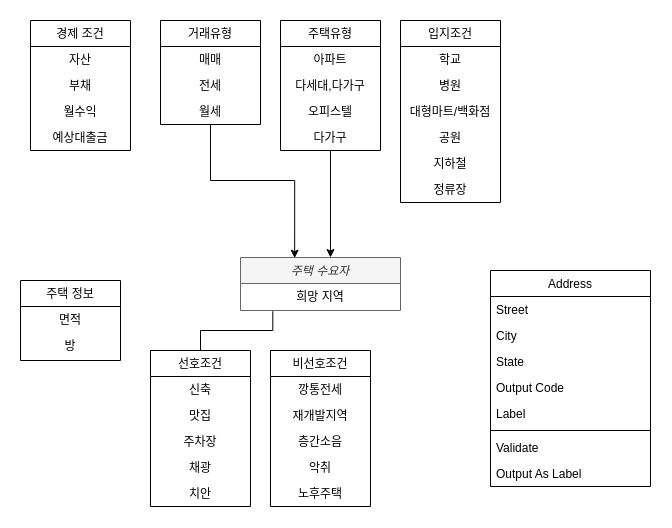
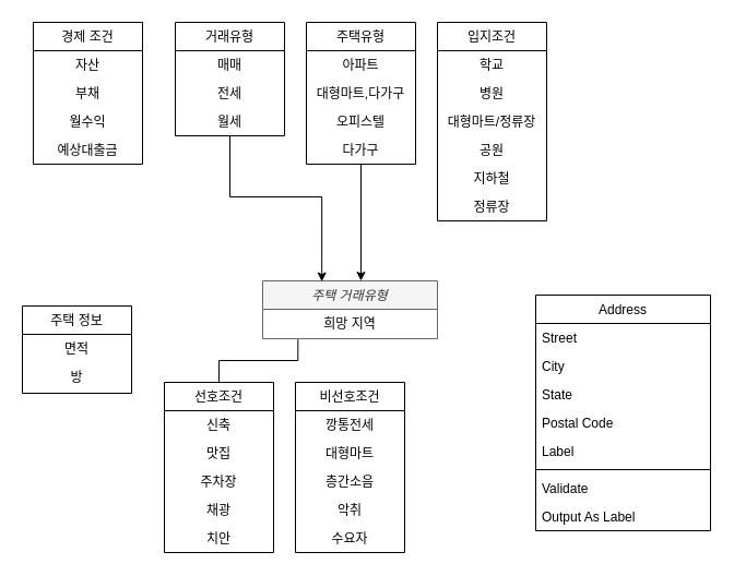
- <mxCell id="32" value="다세대,다가구" style="text;align=center;verticalAlign=top;spacingLeft=4;spacingRight=4;overflow=hidden;rotatable=0;points=[[0,0.5],[1,0.5]];portConstraint=eastwest;" vertex="1" parent="30"><mxGeometry y="52" width="100" height="26" as="geometry" /></mxCell>
+ <mxCell id="32" value="대형마트,다가구" style="text;align=center;verticalAlign=top;spacingLeft=4;spacingRight=4;overflow=hidden;rotatable=0;points=[[0,0.5],[1,0.5]];portConstraint=eastwest;" vertex="1" parent="30"><mxGeometry y="52" width="100" height="26" as="geometry" /></mxCell>
- <mxCell id="38" value="대형마트/백화점" style="text;align=center;verticalAlign=top;spacingLeft=4;spacingRight=4;overflow=hidden;rotatable=0;points=[[0,0.5],[1,0.5]];portConstraint=eastwest;" vertex="1" parent="35"><mxGeometry y="78" width="100" height="26" as="geometry" /></mxCell>
+ <mxCell id="38" value="대형마트/정류장" style="text;align=center;verticalAlign=top;spacingLeft=4;spacingRight=4;overflow=hidden;rotatable=0;points=[[0,0.5],[1,0.5]];portConstraint=eastwest;" vertex="1" parent="35"><mxGeometry y="78" width="100" height="26" as="geometry" /></mxCell>
- <mxCell id="2" value="주택 수요자" style="swimlane;fontStyle=2;align=center;verticalAlign=top;childLayout=stackLayout;horizontal=1;startSize=26;horizontalStack=0;resizeParent=1;resizeLast=0;collapsible=1;marginBottom=0;rounded=0;shadow=0;strokeWidth=1;fillColor=#f5f5f5;fontColor=#333333;strokeColor=#666666;" parent="1" vertex="1"><mxGeometry x="240" y="257" width="160" height="53" as="geometry"><mxRectangle x="230" y="140" width="160" height="26" as="alternateBounds" /></mxGeometry></mxCell>
+ <mxCell id="2" value="주택 거래유형" style="swimlane;fontStyle=2;align=center;verticalAlign=top;childLayout=stackLayout;horizontal=1;startSize=26;horizontalStack=0;resizeParent=1;resizeLast=0;collapsible=1;marginBottom=0;rounded=0;shadow=0;strokeWidth=1;fillColor=#f5f5f5;fontColor=#333333;strokeColor=#666666;" parent="1" vertex="1"><mxGeometry x="240" y="257" width="160" height="53" as="geometry"><mxRectangle x="230" y="140" width="160" height="26" as="alternateBounds" /></mxGeometry></mxCell>
- <mxCell id="18" value="Output Code" style="text;align=left;verticalAlign=top;spacingLeft=4;spacingRight=4;overflow=hidden;rotatable=0;points=[[0,0.5],[1,0.5]];portConstraint=eastwest;rounded=0;shadow=0;html=0;" parent="14" vertex="1"><mxGeometry y="104" width="160" height="26" as="geometry" /></mxCell>
+ <mxCell id="18" value="Postal Code" style="text;align=left;verticalAlign=top;spacingLeft=4;spacingRight=4;overflow=hidden;rotatable=0;points=[[0,0.5],[1,0.5]];portConstraint=eastwest;rounded=0;shadow=0;html=0;" parent="14" vertex="1"><mxGeometry y="104" width="160" height="26" as="geometry" /></mxCell>
- <mxCell id="25" value="재개발지역" style="text;align=center;verticalAlign=top;spacingLeft=4;spacingRight=4;overflow=hidden;rotatable=0;points=[[0,0.5],[1,0.5]];portConstraint=eastwest;" vertex="1" parent="23"><mxGeometry y="52" width="100" height="26" as="geometry" /></mxCell>
+ <mxCell id="25" value="대형마트" style="text;align=center;verticalAlign=top;spacingLeft=4;spacingRight=4;overflow=hidden;rotatable=0;points=[[0,0.5],[1,0.5]];portConstraint=eastwest;" vertex="1" parent="23"><mxGeometry y="52" width="100" height="26" as="geometry" /></mxCell>
- <mxCell id="28" value="노후주택" style="text;align=center;verticalAlign=top;spacingLeft=4;spacingRight=4;overflow=hidden;rotatable=0;points=[[0,0.5],[1,0.5]];portConstraint=eastwest;" vertex="1" parent="23"><mxGeometry y="130" width="100" height="26" as="geometry" /></mxCell>
+ <mxCell id="28" value="수요자" style="text;align=center;verticalAlign=top;spacingLeft=4;spacingRight=4;overflow=hidden;rotatable=0;points=[[0,0.5],[1,0.5]];portConstraint=eastwest;" vertex="1" parent="23"><mxGeometry y="130" width="100" height="26" as="geometry" /></mxCell>
